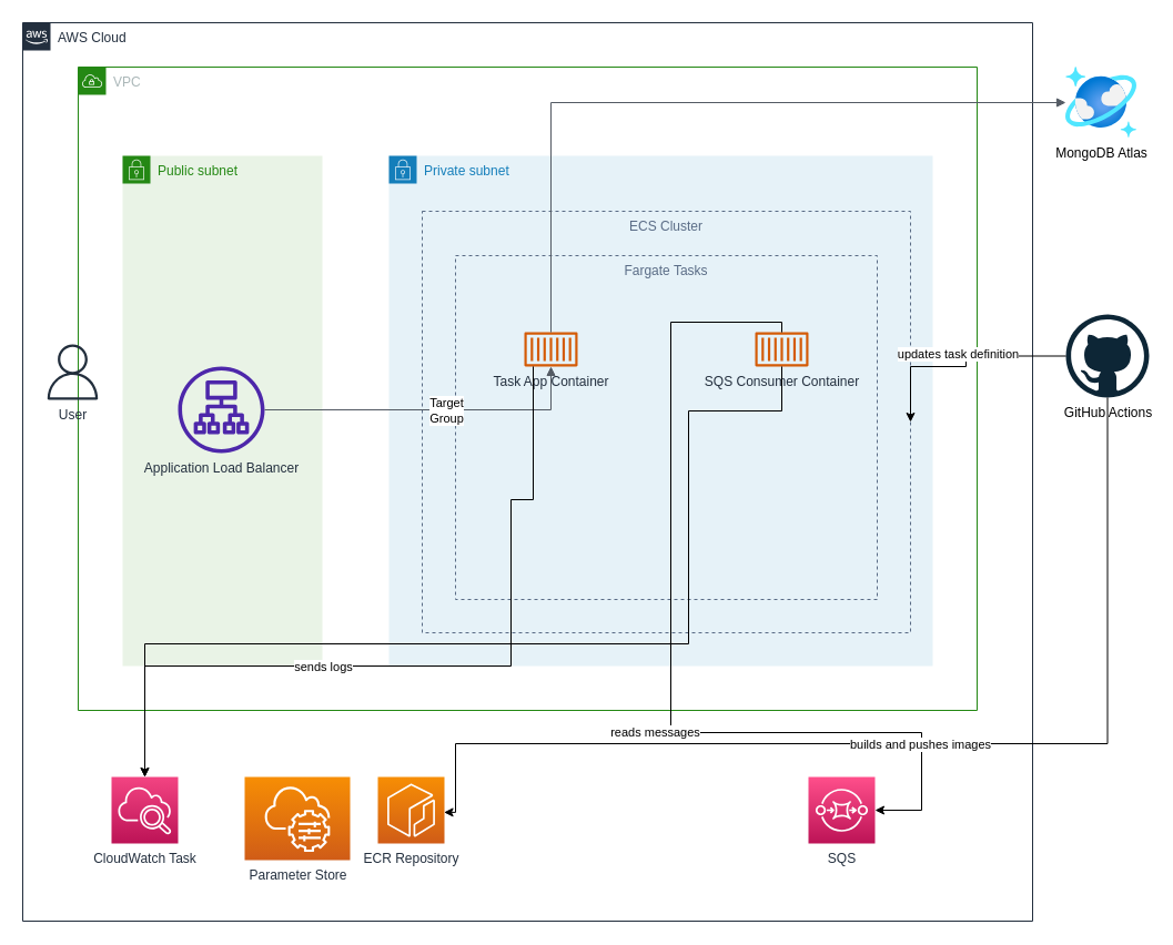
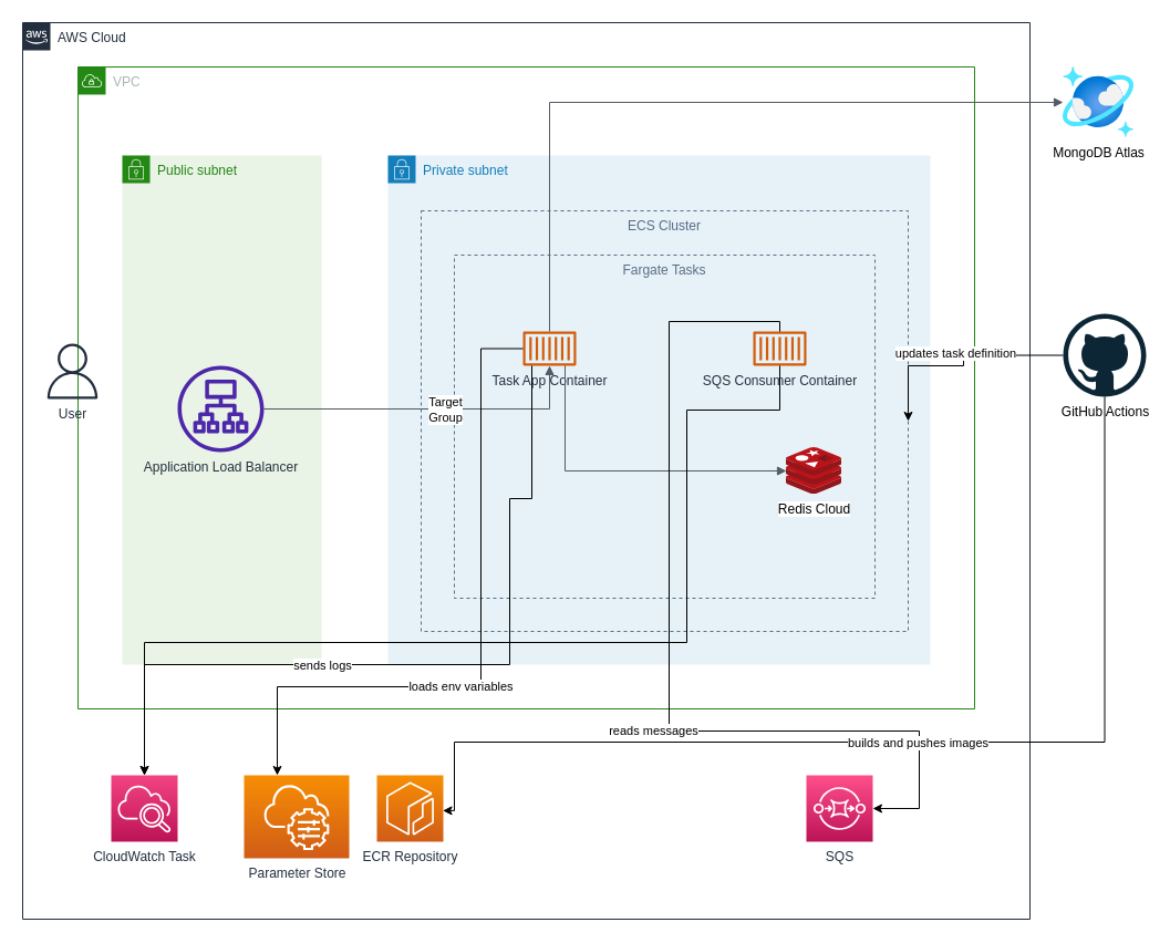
+ <mxCell id="12" value="" style="edgeStyle=orthogonalEdgeStyle;html=1;endArrow=block;elbow=vertical;startArrow=none;endFill=1;strokeColor=#545B64;rounded=0;entryX=0;entryY=0.5;entryDx=0;entryDy=0;" parent="6" source="9" target="11" edge="1"><mxGeometry width="100" relative="1" as="geometry"><mxPoint y="300" as="sourcePoint" /><mxPoint x="100" y="300" as="targetPoint" /><Array as="points"><mxPoint x="160" y="285" /></Array></mxGeometry></mxCell>
+ <mxCell id="11" value="Redis Cloud" style="image;sketch=0;aspect=fixed;html=1;points=[];align=center;fontSize=12;image=img/lib/mscae/Cache_Redis_Product.svg;" parent="6" vertex="1"><mxGeometry x="360" y="264" width="50" height="42" as="geometry" /></mxCell>
+ <mxCell id="22" style="edgeStyle=orthogonalEdgeStyle;rounded=0;orthogonalLoop=1;jettySize=auto;html=1;" parent="2" source="9" target="17" edge="1"><mxGeometry relative="1" as="geometry"><Array as="points"><mxPoint x="414" y="600" /><mxPoint x="230" y="600" /></Array></mxGeometry></mxCell>
+ <mxCell id="23" value="loads env variables" style="edgeLabel;html=1;align=center;verticalAlign=middle;resizable=0;points=[];" parent="22" vertex="1" connectable="0"><mxGeometry x="0.256" y="-1" relative="1" as="geometry"><mxPoint x="20" as="offset" /></mxGeometry></mxCell>
